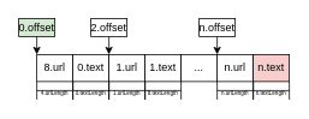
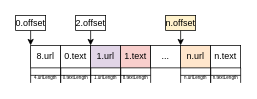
- <mxCell id="10" value="0.offset" style="rounded=0;whiteSpace=wrap;html=1;fillColor=#d5e8d4;" parent="1" vertex="1"><mxGeometry x="20" y="20" width="40" height="20" as="geometry" /></mxCell>
+ <mxCell id="10" value="0.offset" style="rounded=0;whiteSpace=wrap;html=1;" parent="1" vertex="1"><mxGeometry x="20" y="20" width="40" height="20" as="geometry" /></mxCell>
- <mxCell id="16" value="n.offset" style="rounded=0;whiteSpace=wrap;html=1;" parent="1" vertex="1"><mxGeometry x="220" y="20" width="40" height="20" as="geometry" /></mxCell>
+ <mxCell id="16" value="n.offset" style="rounded=0;whiteSpace=wrap;html=1;fillColor=#fff2cc;" parent="1" vertex="1"><mxGeometry x="220" y="20" width="40" height="20" as="geometry" /></mxCell>
- <mxCell id="4" value="1.url" style="rounded=0;whiteSpace=wrap;html=1;" parent="1" vertex="1"><mxGeometry x="120" y="60" width="40" height="30" as="geometry" /></mxCell>
+ <mxCell id="4" value="1.url" style="rounded=0;whiteSpace=wrap;html=1;fillColor=#e1d5e7;" parent="1" vertex="1"><mxGeometry x="120" y="60" width="40" height="30" as="geometry" /></mxCell>
- <mxCell id="5" value="1.text" style="rounded=0;whiteSpace=wrap;html=1;" parent="1" vertex="1"><mxGeometry x="160" y="60" width="40" height="30" as="geometry" /></mxCell>
+ <mxCell id="5" value="1.text" style="rounded=0;whiteSpace=wrap;html=1;fillColor=#f8cecc;" parent="1" vertex="1"><mxGeometry x="160" y="60" width="40" height="30" as="geometry" /></mxCell>
- <mxCell id="6" value="n.url" style="rounded=0;whiteSpace=wrap;html=1;" parent="1" vertex="1"><mxGeometry x="240" y="60" width="40" height="30" as="geometry" /></mxCell>
+ <mxCell id="6" value="n.url" style="rounded=0;whiteSpace=wrap;html=1;fillColor=#ffe6cc;" parent="1" vertex="1"><mxGeometry x="240" y="60" width="40" height="30" as="geometry" /></mxCell>
- <mxCell id="7" value="n.text" style="rounded=0;whiteSpace=wrap;html=1;fillColor=#f8cecc;" parent="1" vertex="1"><mxGeometry x="280" y="60" width="40" height="30" as="geometry" /></mxCell>
+ <mxCell id="7" value="n.text" style="rounded=0;whiteSpace=wrap;html=1;" parent="1" vertex="1"><mxGeometry x="280" y="60" width="40" height="30" as="geometry" /></mxCell>
